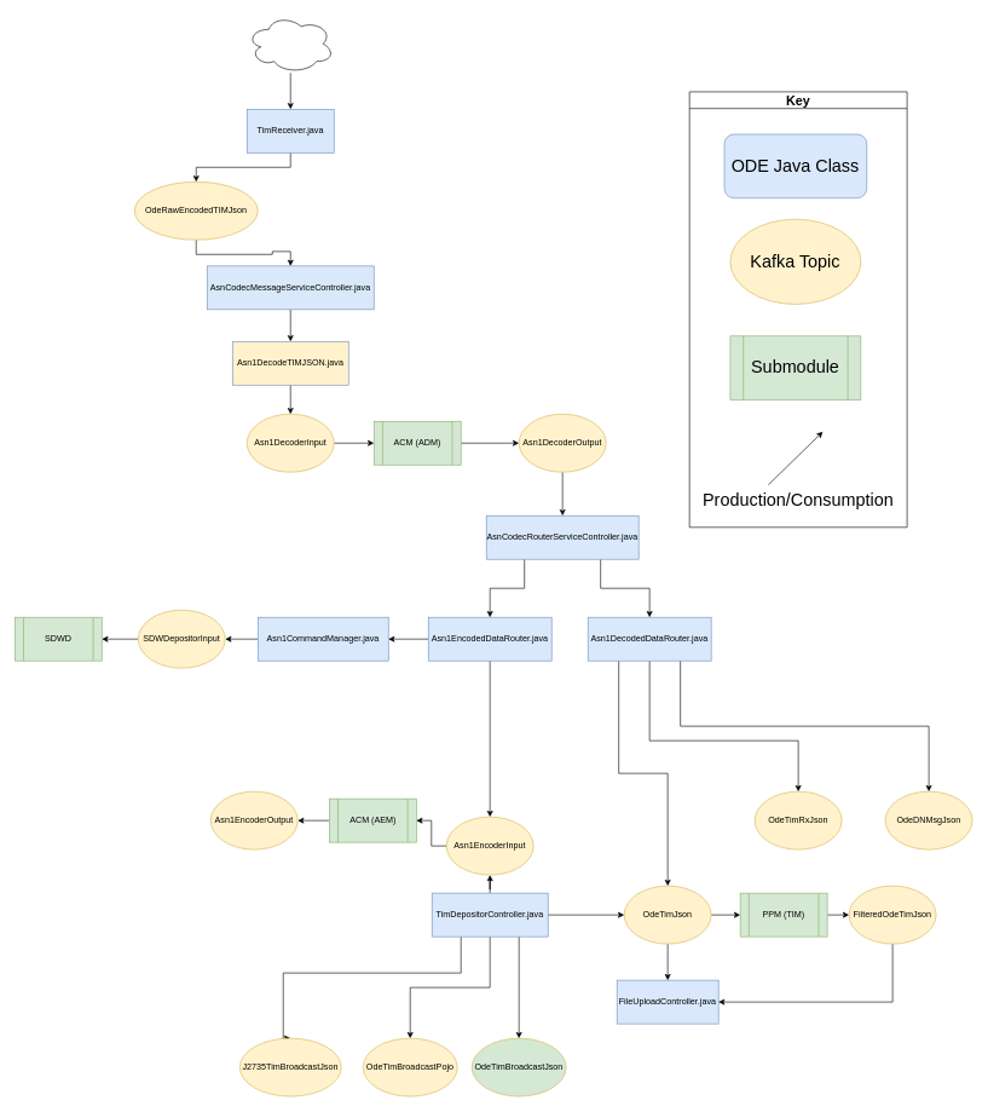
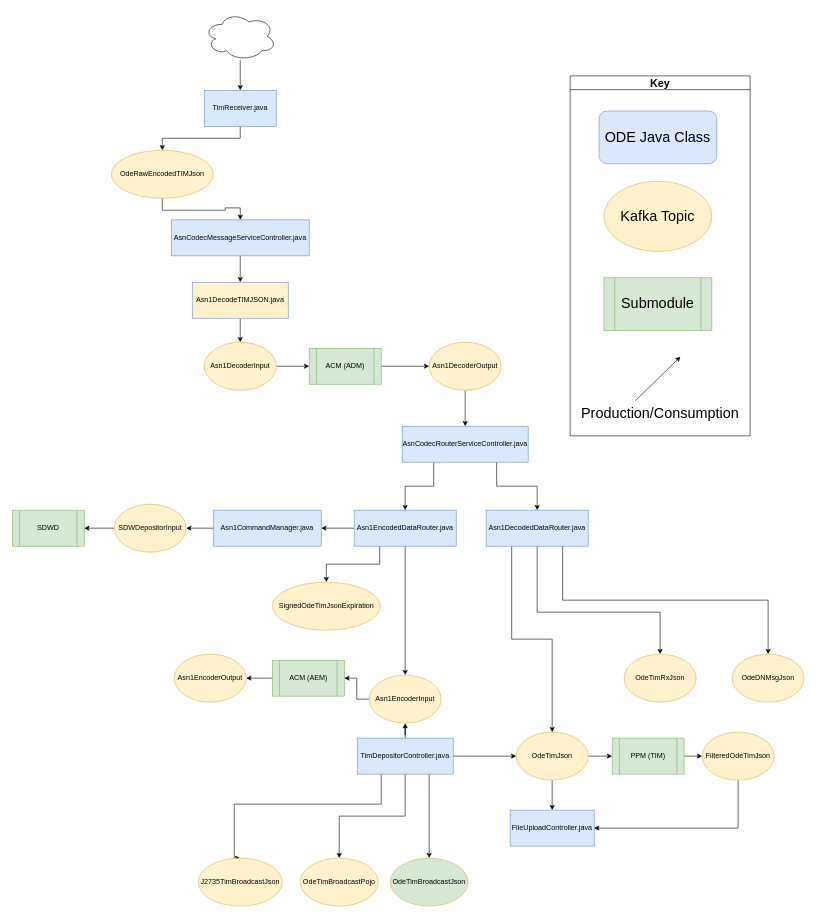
+ <mxCell id="42" style="edgeStyle=orthogonalEdgeStyle;rounded=0;orthogonalLoop=1;jettySize=auto;html=1;exitX=0.25;exitY=1;exitDx=0;exitDy=0;" parent="1" source="44" target="45" edge="1"><mxGeometry relative="1" as="geometry" /></mxCell>
+ <mxCell id="45" value="SignedOdeTimJsonExpiration" style="ellipse;whiteSpace=wrap;html=1;fillColor=#fff2cc;strokeColor=#d6b656;" parent="1" vertex="1"><mxGeometry x="453.5" y="970" width="180" height="80" as="geometry" /></mxCell>
